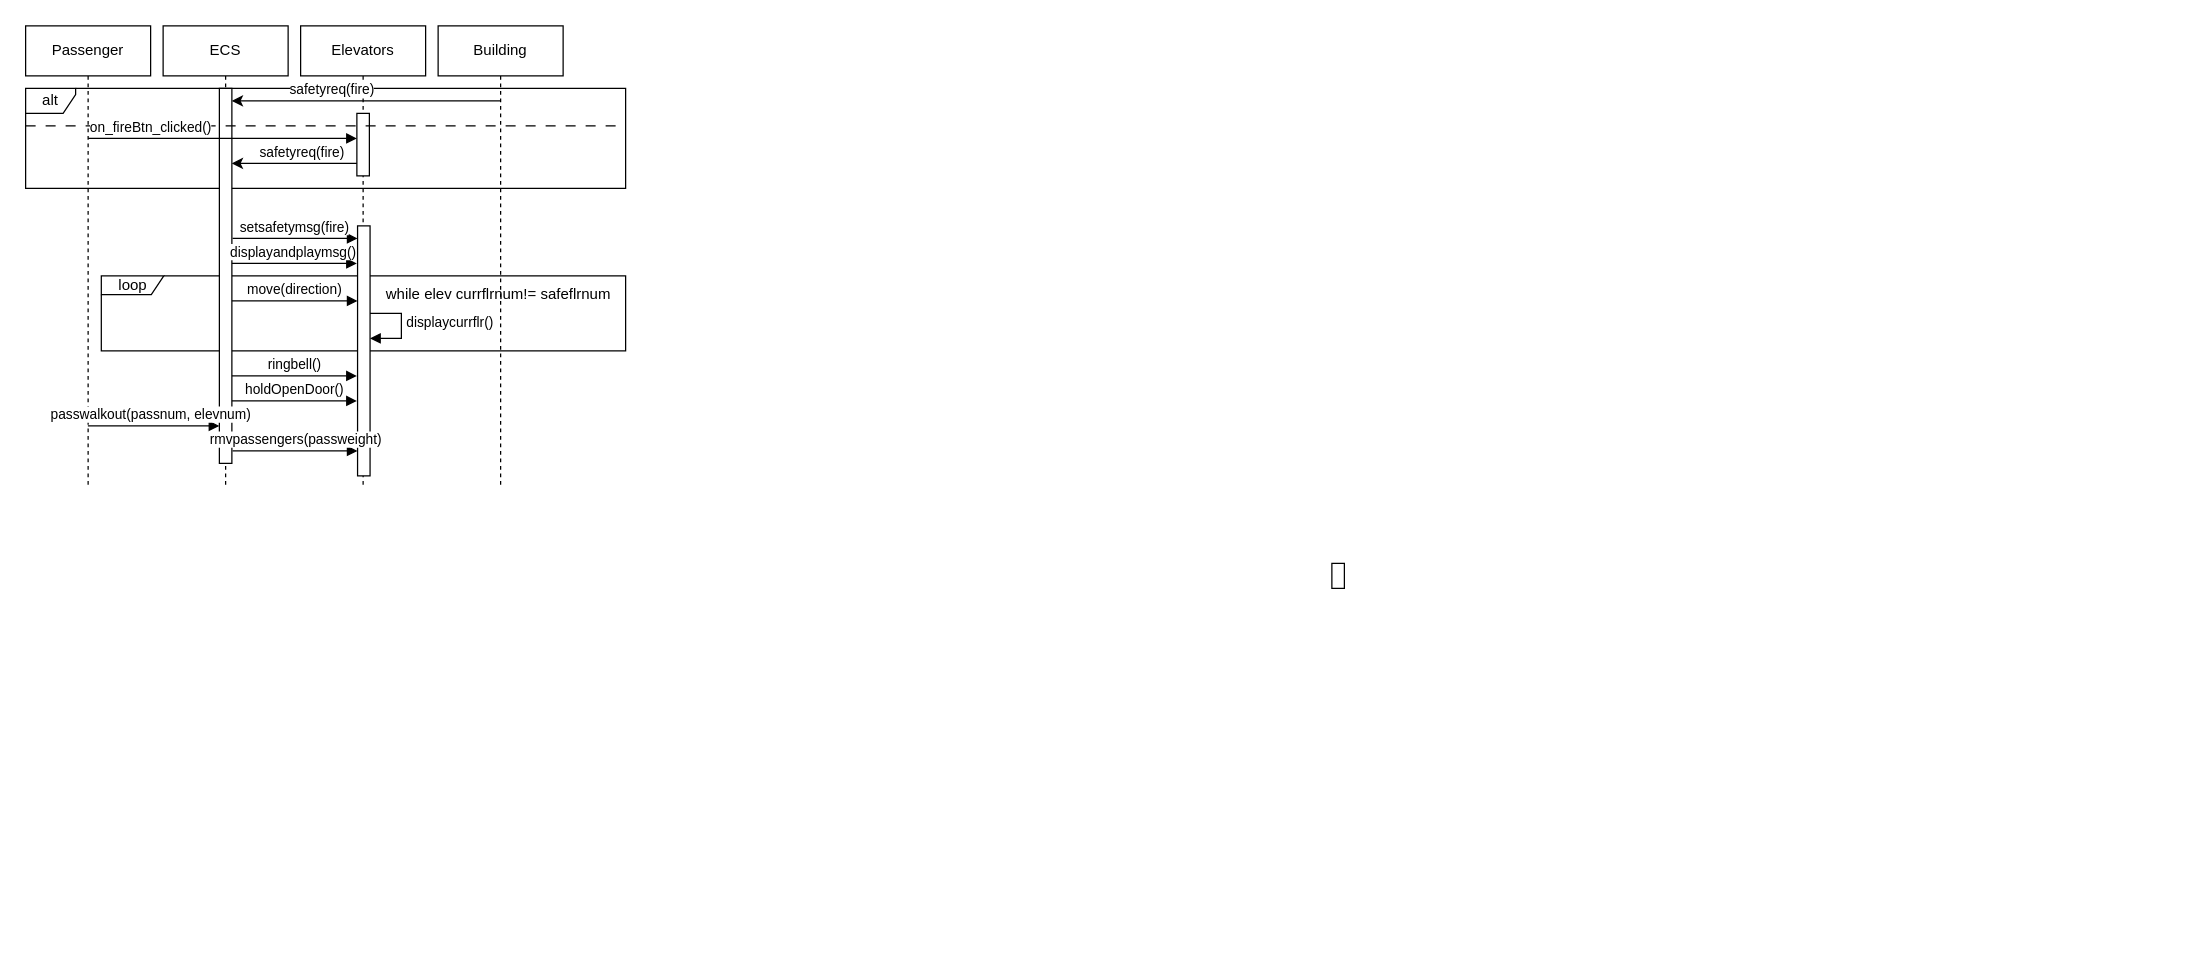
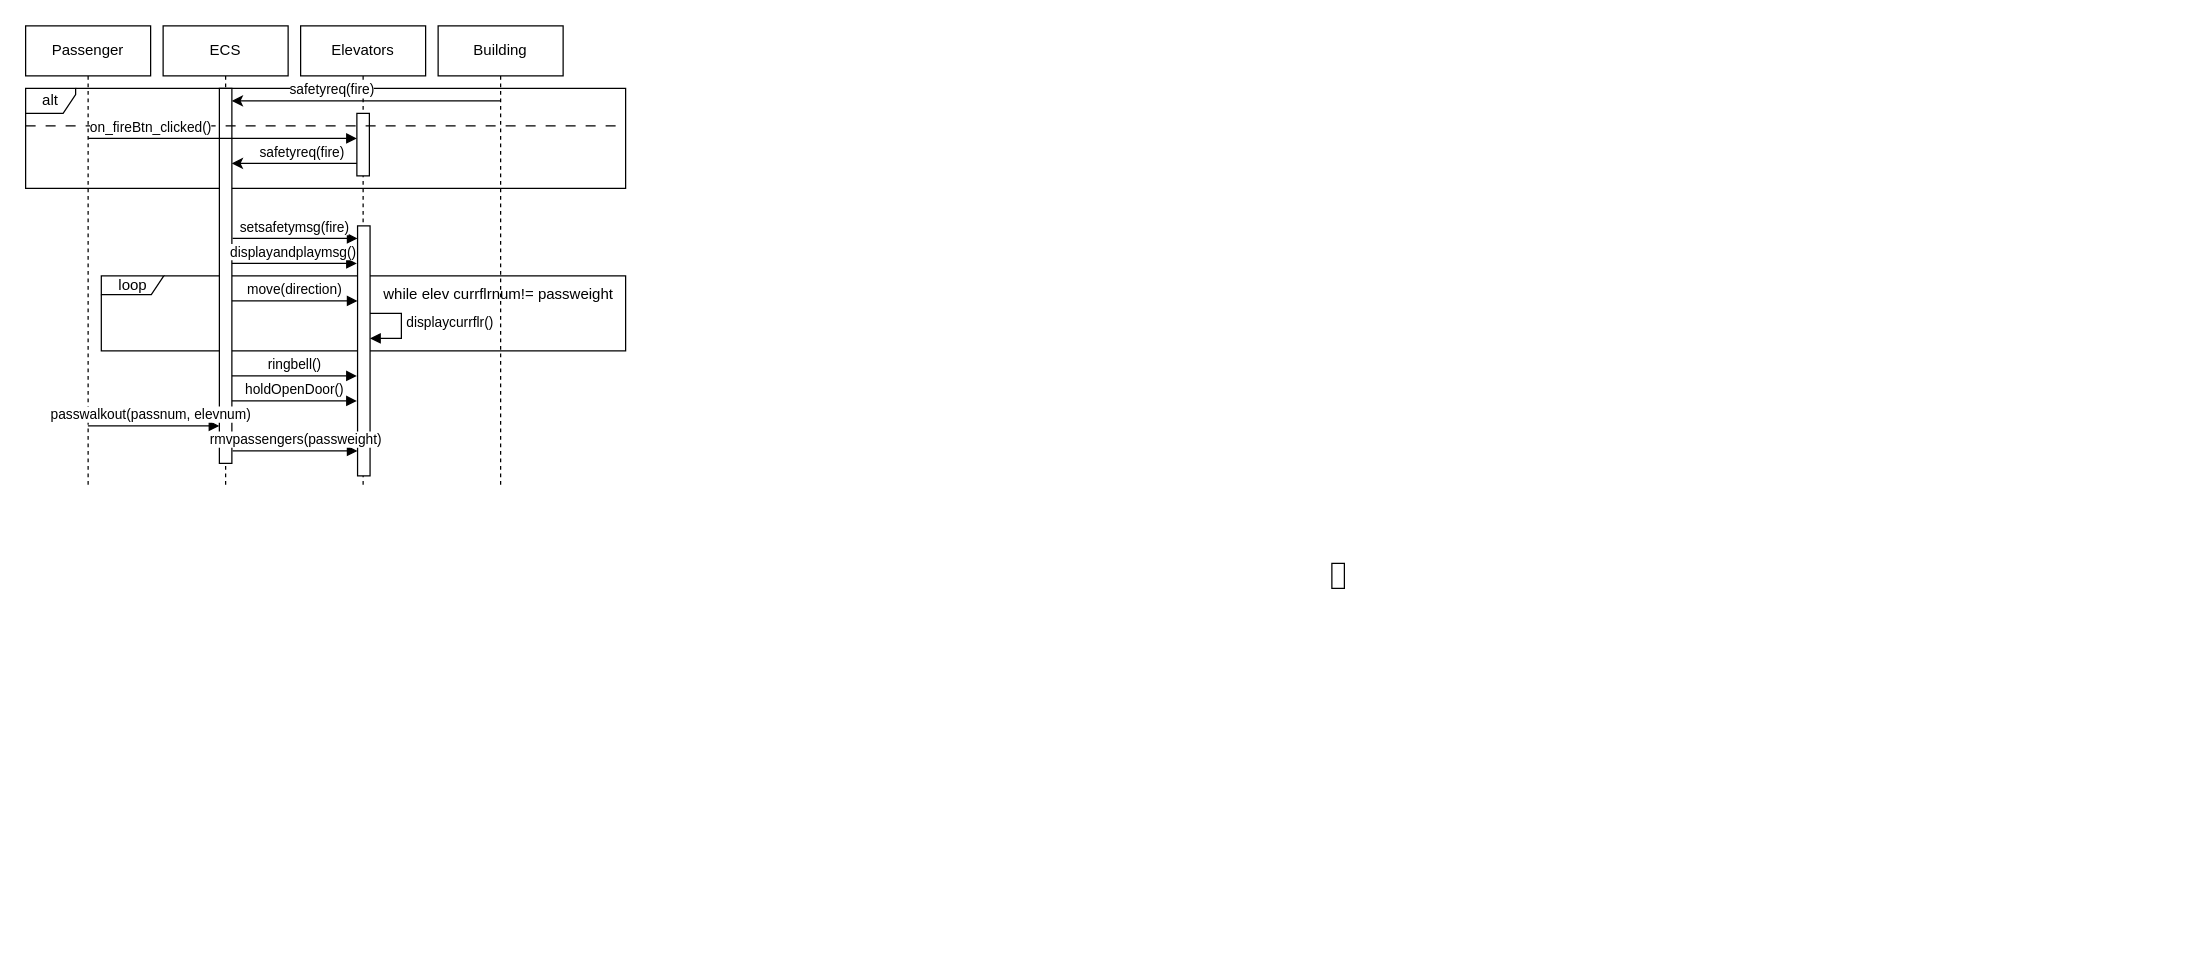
- <mxCell id="14" value="while elev currflrnum!= safeflrnum" style="text;html=1;strokeColor=none;fillColor=none;align=center;verticalAlign=middle;whiteSpace=wrap;rounded=0;" parent="1" vertex="1"><mxGeometry x="295.55" y="220" width="205" height="30" as="geometry" /></mxCell>
+ <mxCell id="14" value="while elev currflrnum!= passweight" style="text;html=1;strokeColor=none;fillColor=none;align=center;verticalAlign=middle;whiteSpace=wrap;rounded=0;" parent="1" vertex="1"><mxGeometry x="295.55" y="220" width="205" height="30" as="geometry" /></mxCell>
